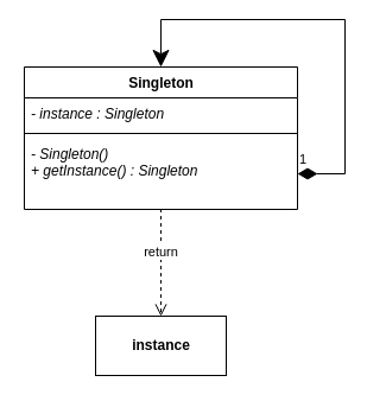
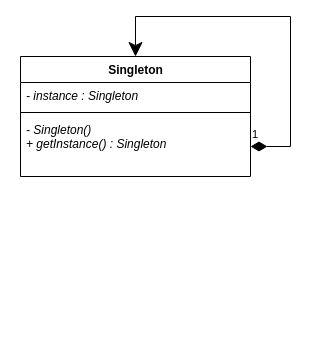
- <mxCell id="8" value="return" style="html=1;verticalAlign=bottom;endArrow=open;dashed=1;endSize=8;rounded=0;entryX=0.5;entryY=0;entryDx=0;entryDy=0;exitX=0.5;exitY=0.993;exitDx=0;exitDy=0;exitPerimeter=0;" edge="1" parent="1" source="5" target="7"><mxGeometry relative="1" as="geometry"><mxPoint x="140" y="170" as="sourcePoint" /><mxPoint x="60" y="60" as="targetPoint" /></mxGeometry></mxCell>
- <mxCell id="7" value="&lt;b&gt;instance&lt;/b&gt;" style="html=1;" vertex="1" parent="1"><mxGeometry x="80" y="230" width="110" height="50" as="geometry" /></mxCell>
